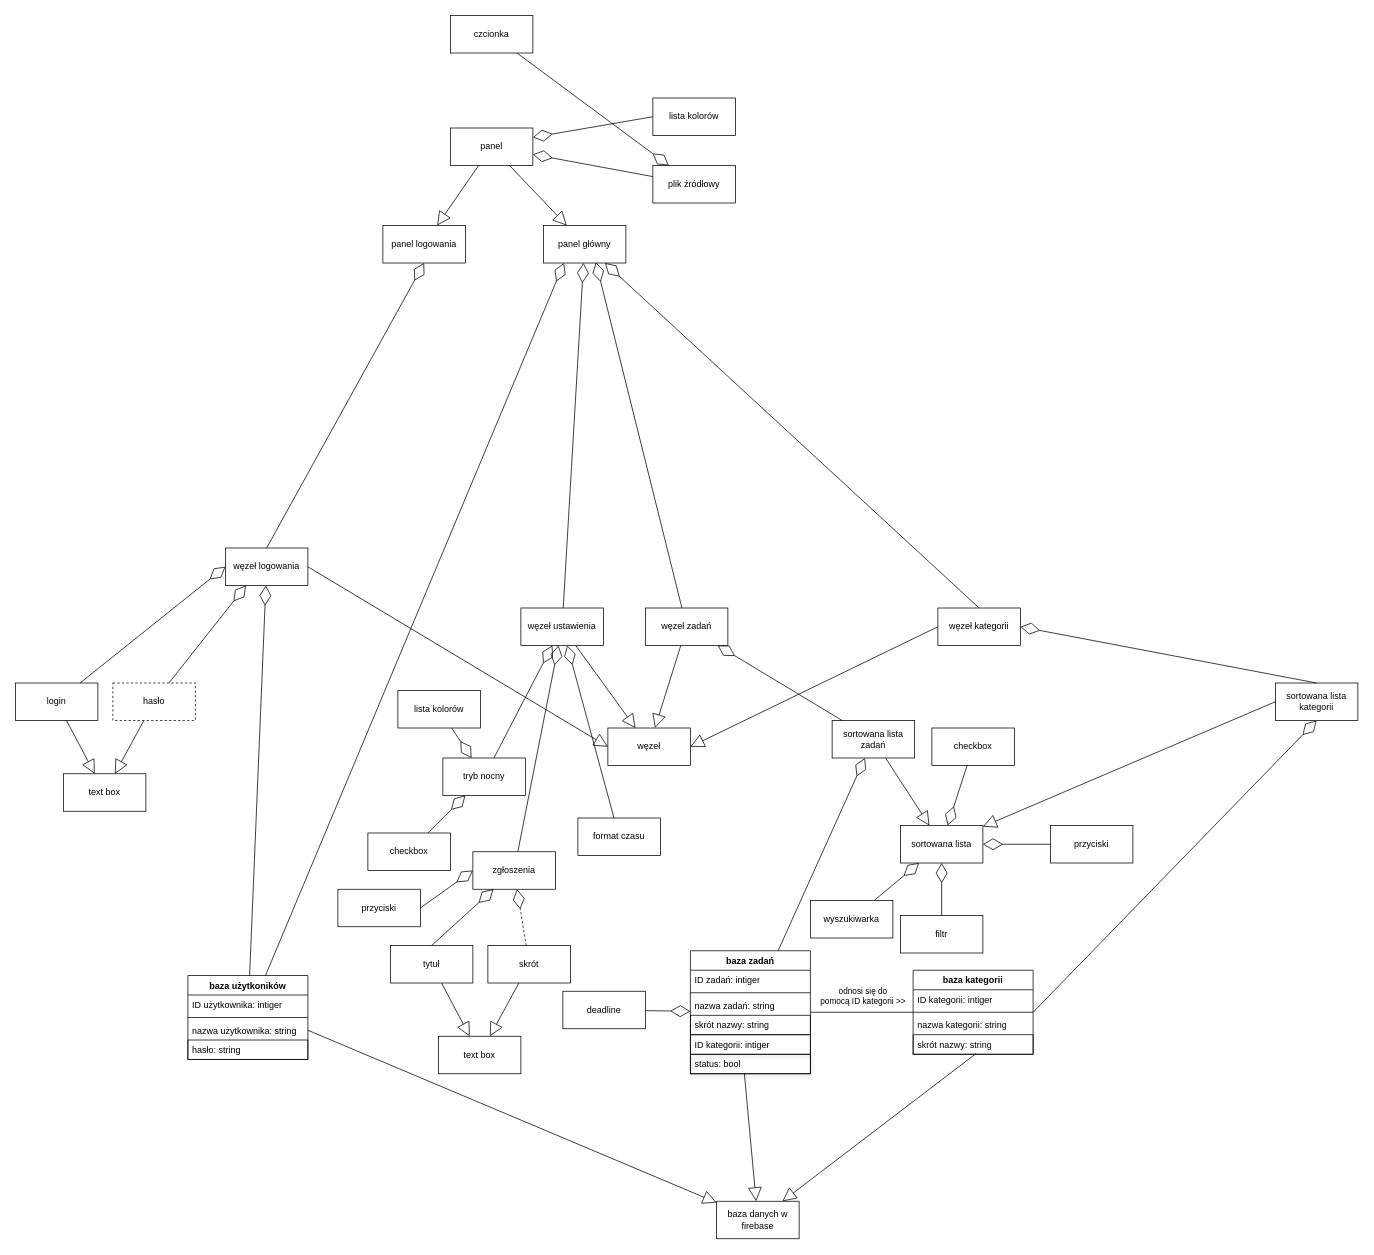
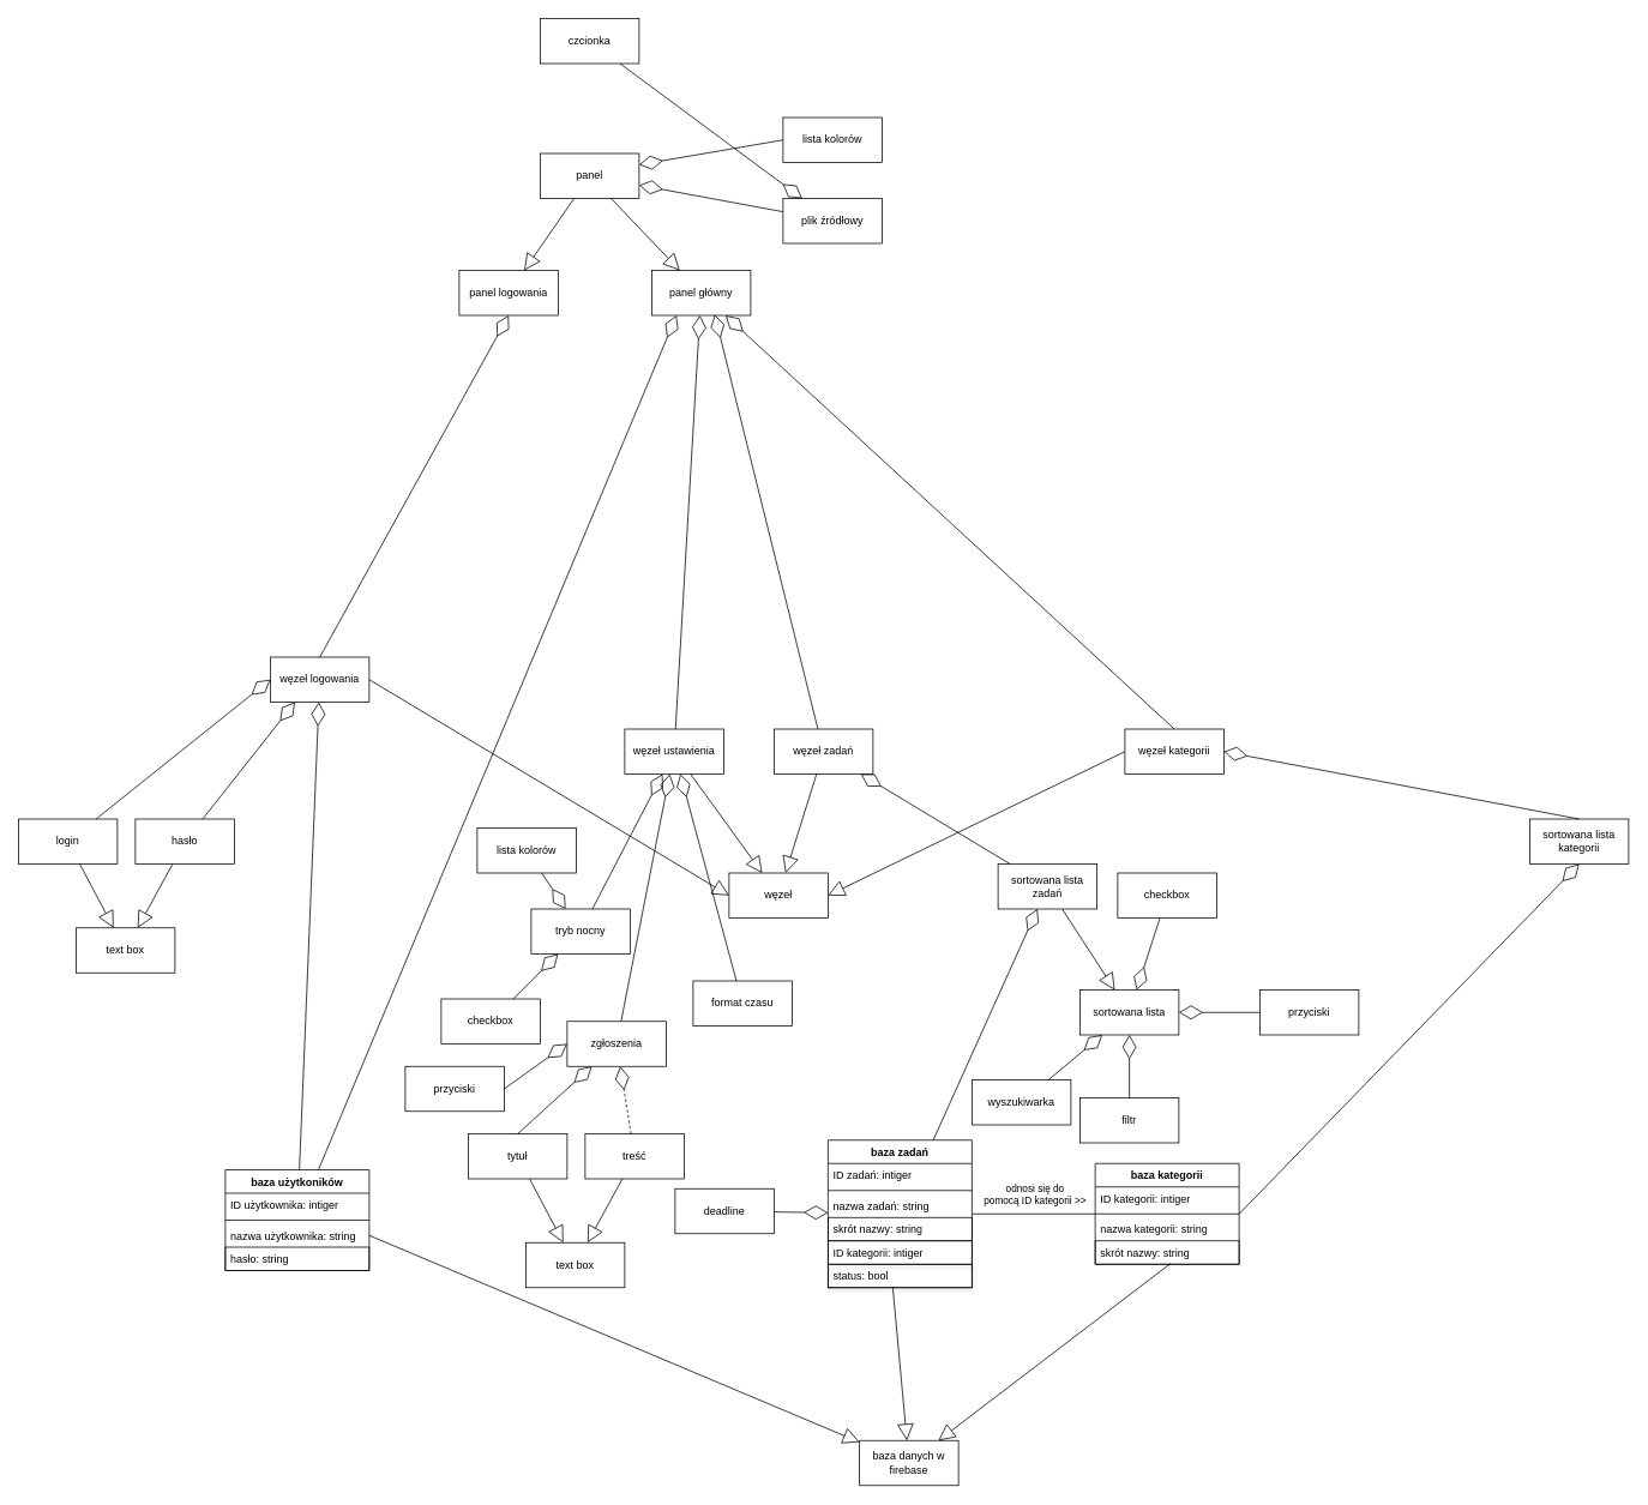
- <mxCell id="89" value="hasło" style="html=1;whiteSpace=wrap;dashed=1;" vertex="1" parent="1"><mxGeometry x="150" y="910" width="110" height="50" as="geometry" /></mxCell>
+ <mxCell id="89" value="hasło" style="html=1;whiteSpace=wrap;" vertex="1" parent="1"><mxGeometry x="150" y="910" width="110" height="50" as="geometry" /></mxCell>
- <mxCell id="45" value="" style="endArrow=block;endSize=16;endFill=0;html=1;rounded=0;exitX=0;exitY=0.5;exitDx=0;exitDy=0;" edge="1" parent="1" source="42" target="40"><mxGeometry width="160" relative="1" as="geometry"><mxPoint x="1700" y="956" as="sourcePoint" /><mxPoint x="1400" y="1206" as="targetPoint" /></mxGeometry></mxCell>
- <mxCell id="70" value="skrót" style="html=1;whiteSpace=wrap;" vertex="1" parent="1"><mxGeometry x="650" y="1260" width="110" height="50" as="geometry" /></mxCell>
+ <mxCell id="70" value="treść" style="html=1;whiteSpace=wrap;" vertex="1" parent="1"><mxGeometry x="650" y="1260" width="110" height="50" as="geometry" /></mxCell>
